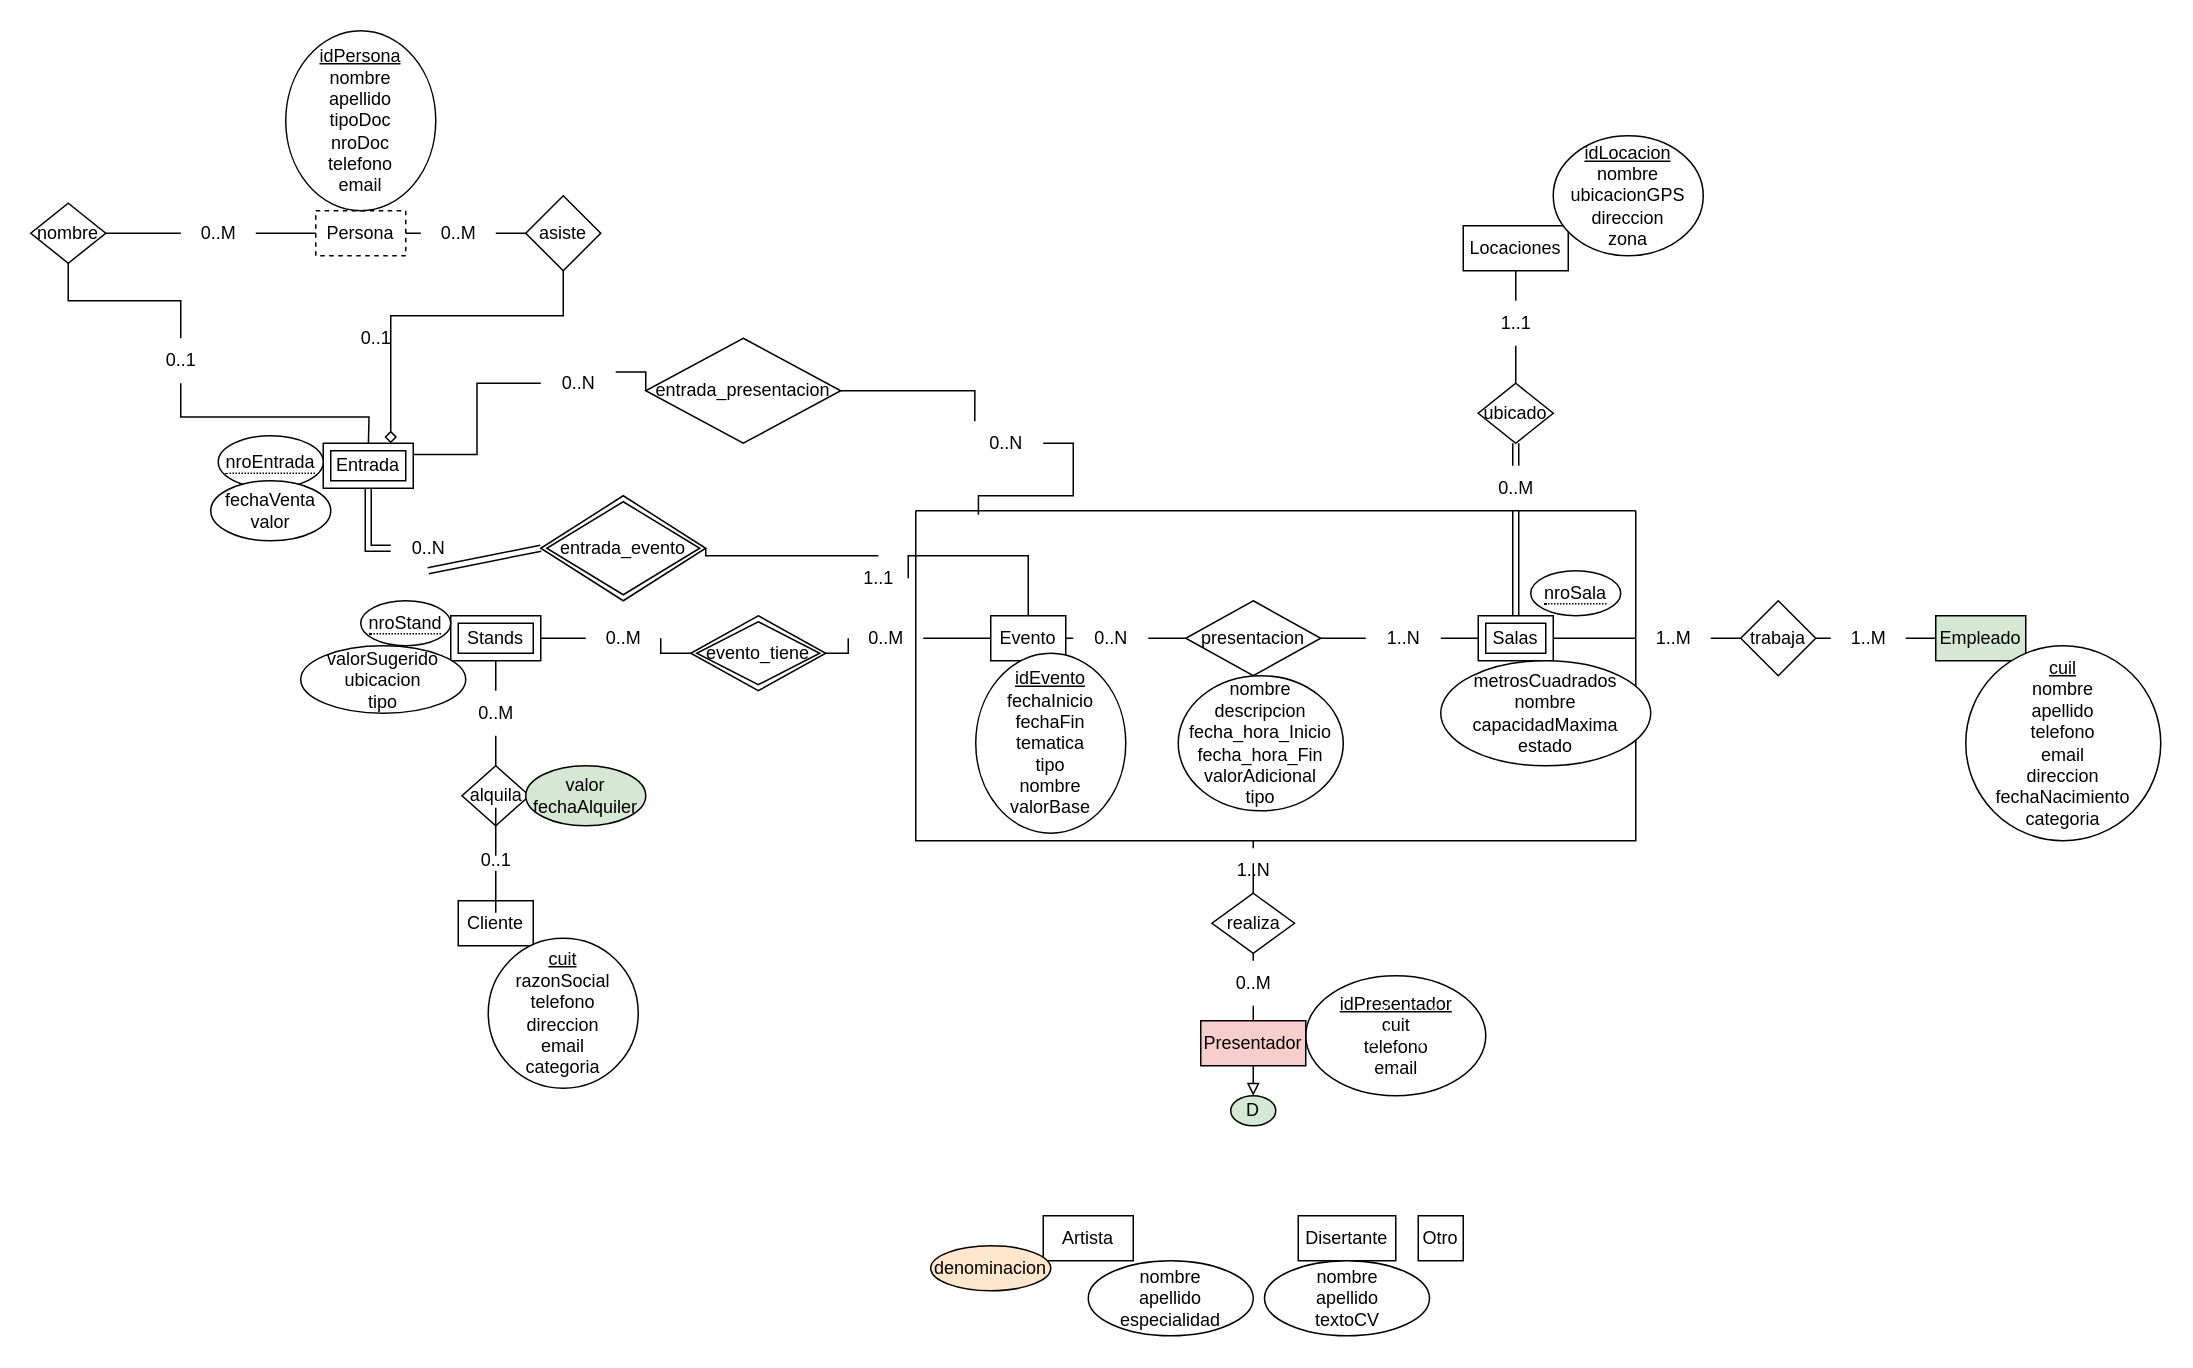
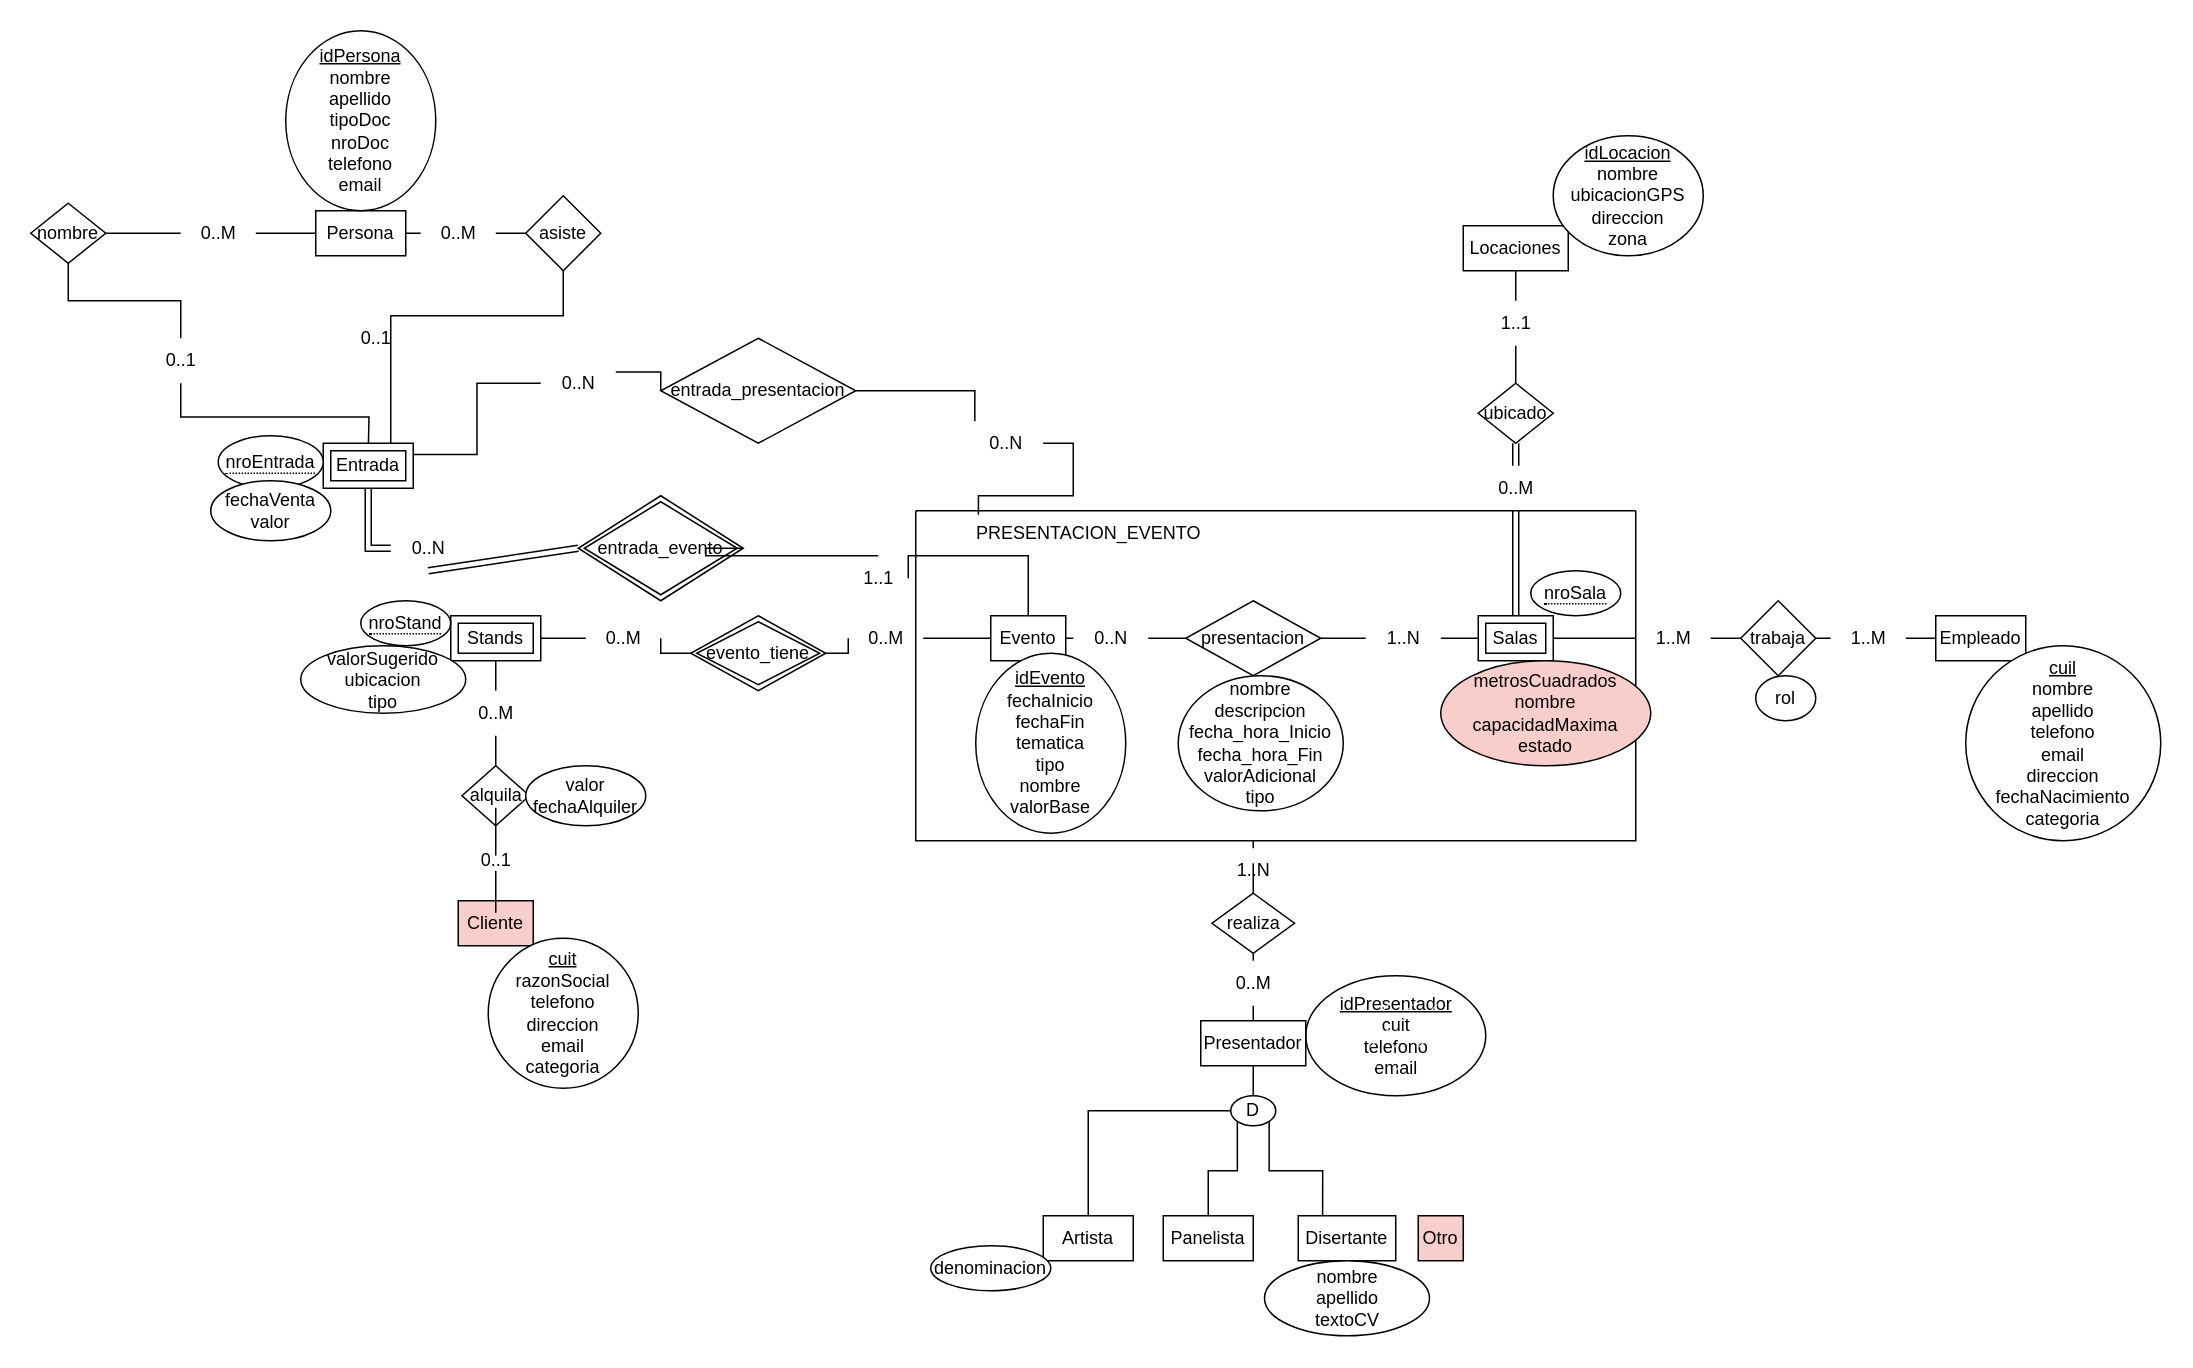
- <mxCell id="15" value="Persona" style="whiteSpace=wrap;html=1;align=center;dashed=1;" vertex="1" parent="1"><mxGeometry x="210" y="140" width="60" height="30" as="geometry" /></mxCell>
+ <mxCell id="15" value="Persona" style="whiteSpace=wrap;html=1;align=center;" vertex="1" parent="1"><mxGeometry x="210" y="140" width="60" height="30" as="geometry" /></mxCell>
- <mxCell id="53" value="entrada_presentacion" style="shape=rhombus;perimeter=rhombusPerimeter;whiteSpace=wrap;html=1;align=center;" vertex="1" parent="1"><mxGeometry x="430" y="225" width="130" height="70" as="geometry" /></mxCell>
+ <mxCell id="53" value="entrada_presentacion" style="shape=rhombus;perimeter=rhombusPerimeter;whiteSpace=wrap;html=1;align=center;" vertex="1" parent="1"><mxGeometry x="440" y="225" width="130" height="70" as="geometry" /></mxCell>
- <mxCell id="44" style="edgeStyle=orthogonalEdgeStyle;rounded=0;orthogonalLoop=1;jettySize=auto;html=1;exitX=0.5;exitY=1;exitDx=0;exitDy=0;entryX=0.75;entryY=0;entryDx=0;entryDy=0;endArrow=diamond;endFill=0;" edge="1" parent="1" source="45" target="49"><mxGeometry relative="1" as="geometry"><Array as="points"><mxPoint x="375" y="210" /><mxPoint x="260" y="210" /></Array></mxGeometry></mxCell>
+ <mxCell id="44" style="edgeStyle=orthogonalEdgeStyle;rounded=0;orthogonalLoop=1;jettySize=auto;html=1;exitX=0.5;exitY=1;exitDx=0;exitDy=0;entryX=0.75;entryY=0;entryDx=0;entryDy=0;endArrow=none;endFill=0;" edge="1" parent="1" source="45" target="49"><mxGeometry relative="1" as="geometry"><Array as="points"><mxPoint x="375" y="210" /><mxPoint x="260" y="210" /></Array></mxGeometry></mxCell>
+ <mxCell id="22" value="PRESENTACION_EVENTO" style="text;html=1;align=center;verticalAlign=middle;resizable=0;points=[];autosize=1;strokeColor=none;fillColor=none;" vertex="1" parent="20"><mxGeometry x="30" width="170" height="30" as="geometry" /></mxCell>
- <mxCell id="51" value="entrada_evento" style="shape=rhombus;double=1;perimeter=rhombusPerimeter;whiteSpace=wrap;html=1;align=center;" vertex="1" parent="1"><mxGeometry x="360" y="330" width="110" height="70" as="geometry" /></mxCell>
+ <mxCell id="51" value="entrada_evento" style="shape=rhombus;double=1;perimeter=rhombusPerimeter;whiteSpace=wrap;html=1;align=center;" vertex="1" parent="1"><mxGeometry x="385" y="330" width="110" height="70" as="geometry" /></mxCell>
- <mxCell id="11" value="Empleado" style="whiteSpace=wrap;html=1;align=center;fillColor=#d5e8d4;" vertex="1" parent="1"><mxGeometry x="1290" y="410" width="60" height="30" as="geometry" /></mxCell>
+ <mxCell id="11" value="Empleado" style="whiteSpace=wrap;html=1;align=center;" vertex="1" parent="1"><mxGeometry x="1290" y="410" width="60" height="30" as="geometry" /></mxCell>
+ <mxCell id="63" value="rol" style="ellipse;whiteSpace=wrap;html=1;align=center;" vertex="1" parent="1"><mxGeometry x="1170" y="450" width="40" height="30" as="geometry" /></mxCell>
- <mxCell id="26" value="metrosCuadrados&lt;br&gt;nombre&lt;br&gt;capacidadMaxima&lt;br&gt;estado" style="ellipse;whiteSpace=wrap;html=1;align=center;" vertex="1" parent="20"><mxGeometry x="350" y="100" width="140" height="70" as="geometry" /></mxCell>
+ <mxCell id="26" value="metrosCuadrados&lt;br&gt;nombre&lt;br&gt;capacidadMaxima&lt;br&gt;estado" style="ellipse;whiteSpace=wrap;html=1;align=center;fillColor=#f8cecc;" vertex="1" parent="20"><mxGeometry x="350" y="100" width="140" height="70" as="geometry" /></mxCell>
- <mxCell id="105" value="valor&lt;br&gt;fechaAlquiler" style="ellipse;whiteSpace=wrap;html=1;align=center;fillColor=#d5e8d4;" vertex="1" parent="1"><mxGeometry x="350" y="510" width="80" height="40" as="geometry" /></mxCell>
+ <mxCell id="105" value="valor&lt;br&gt;fechaAlquiler" style="ellipse;whiteSpace=wrap;html=1;align=center;" vertex="1" parent="1"><mxGeometry x="350" y="510" width="80" height="40" as="geometry" /></mxCell>
- <mxCell id="14" value="Cliente" style="whiteSpace=wrap;html=1;align=center;" vertex="1" parent="1"><mxGeometry x="305" y="600" width="50" height="30" as="geometry" /></mxCell>
+ <mxCell id="14" value="Cliente" style="whiteSpace=wrap;html=1;align=center;fillColor=#f8cecc;" vertex="1" parent="1"><mxGeometry x="305" y="600" width="50" height="30" as="geometry" /></mxCell>
- <mxCell id="4" value="Presentador" style="whiteSpace=wrap;html=1;align=center;fillColor=#f8cecc;" vertex="1" parent="1"><mxGeometry x="800" y="680" width="70" height="30" as="geometry" /></mxCell>
+ <mxCell id="4" value="Presentador" style="whiteSpace=wrap;html=1;align=center;" vertex="1" parent="1"><mxGeometry x="800" y="680" width="70" height="30" as="geometry" /></mxCell>
- <mxCell id="3" style="edgeStyle=orthogonalEdgeStyle;rounded=0;orthogonalLoop=1;jettySize=auto;html=1;exitX=0.5;exitY=1;exitDx=0;exitDy=0;entryX=0.5;entryY=0;entryDx=0;entryDy=0;endArrow=block;endFill=0;" edge="1" parent="1" source="4" target="29"><mxGeometry relative="1" as="geometry" /></mxCell>
+ <mxCell id="3" style="edgeStyle=orthogonalEdgeStyle;rounded=0;orthogonalLoop=1;jettySize=auto;html=1;exitX=0.5;exitY=1;exitDx=0;exitDy=0;entryX=0.5;entryY=0;entryDx=0;entryDy=0;endArrow=none;endFill=0;" edge="1" parent="1" source="4" target="29"><mxGeometry relative="1" as="geometry" /></mxCell>
+ <mxCell id="28" style="edgeStyle=orthogonalEdgeStyle;rounded=0;orthogonalLoop=1;jettySize=auto;html=1;exitX=0;exitY=0.5;exitDx=0;exitDy=0;entryX=0.5;entryY=0;entryDx=0;entryDy=0;endArrow=none;endFill=0;" edge="1" parent="1" source="29" target="5"><mxGeometry relative="1" as="geometry" /></mxCell>
- <mxCell id="29" value="D" style="ellipse;whiteSpace=wrap;html=1;fillColor=#d5e8d4;" vertex="1" parent="1"><mxGeometry x="820" y="730" width="30" height="20" as="geometry" /></mxCell>
+ <mxCell id="29" value="D" style="ellipse;whiteSpace=wrap;html=1;" vertex="1" parent="1"><mxGeometry x="820" y="730" width="30" height="20" as="geometry" /></mxCell>
+ <mxCell id="6" style="edgeStyle=orthogonalEdgeStyle;rounded=0;orthogonalLoop=1;jettySize=auto;html=1;exitX=0.5;exitY=0;exitDx=0;exitDy=0;entryX=0;entryY=1;entryDx=0;entryDy=0;endArrow=none;endFill=0;" edge="1" parent="1" source="7" target="29"><mxGeometry relative="1" as="geometry" /></mxCell>
+ <mxCell id="8" style="edgeStyle=orthogonalEdgeStyle;rounded=0;orthogonalLoop=1;jettySize=auto;html=1;exitX=0.25;exitY=0;exitDx=0;exitDy=0;entryX=1;entryY=1;entryDx=0;entryDy=0;endArrow=none;endFill=0;" edge="1" parent="1" source="9" target="29"><mxGeometry relative="1" as="geometry" /></mxCell>
+ <mxCell id="7" value="Panelista" style="whiteSpace=wrap;html=1;align=center;" vertex="1" parent="1"><mxGeometry x="775" y="810" width="60" height="30" as="geometry" /></mxCell>
- <mxCell id="10" value="Otro" style="whiteSpace=wrap;html=1;align=center;" vertex="1" parent="1"><mxGeometry x="945" y="810" width="30" height="30" as="geometry" /></mxCell>
+ <mxCell id="10" value="Otro" style="whiteSpace=wrap;html=1;align=center;fillColor=#f8cecc;" vertex="1" parent="1"><mxGeometry x="945" y="810" width="30" height="30" as="geometry" /></mxCell>
- <mxCell id="99" value="denominacion" style="ellipse;whiteSpace=wrap;html=1;align=center;fillColor=#ffe6cc;" vertex="1" parent="1"><mxGeometry x="620" y="830" width="80" height="30" as="geometry" /></mxCell>
+ <mxCell id="99" value="denominacion" style="ellipse;whiteSpace=wrap;html=1;align=center;" vertex="1" parent="1"><mxGeometry x="620" y="830" width="80" height="30" as="geometry" /></mxCell>
- <mxCell id="100" value="nombre&lt;br&gt;apellido&lt;br&gt;especialidad" style="ellipse;whiteSpace=wrap;html=1;align=center;" vertex="1" parent="1"><mxGeometry x="725" y="840" width="110" height="50" as="geometry" /></mxCell>
